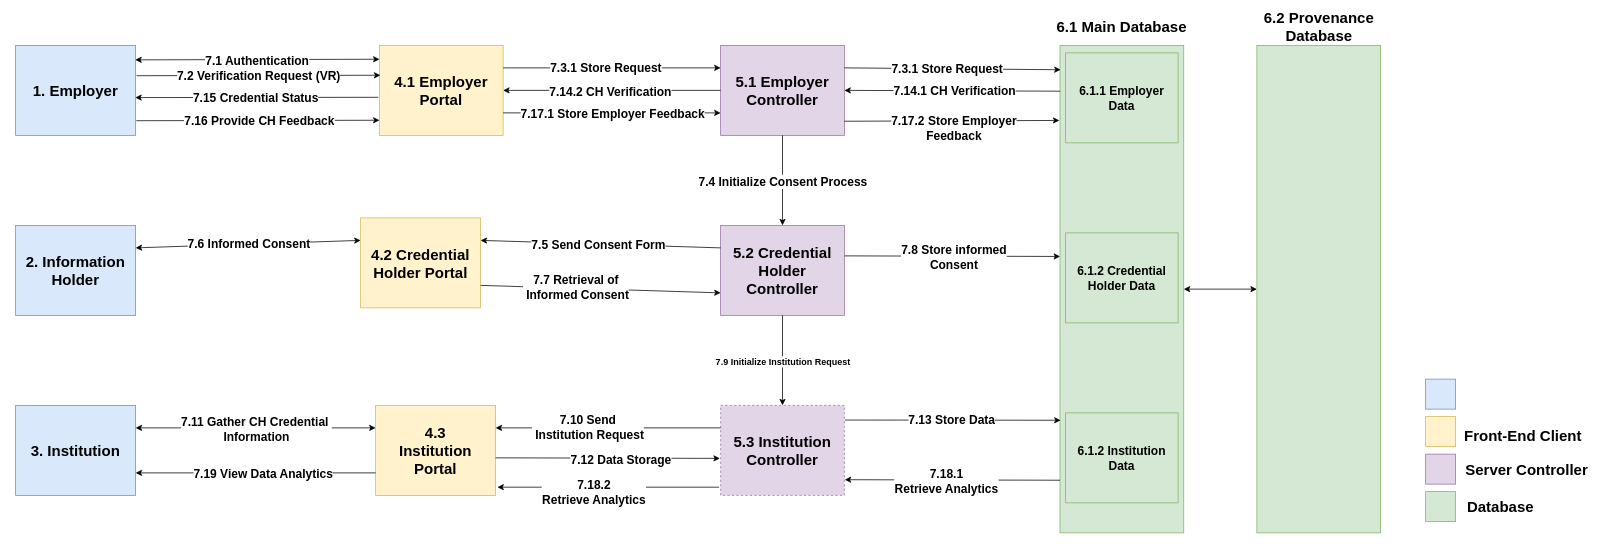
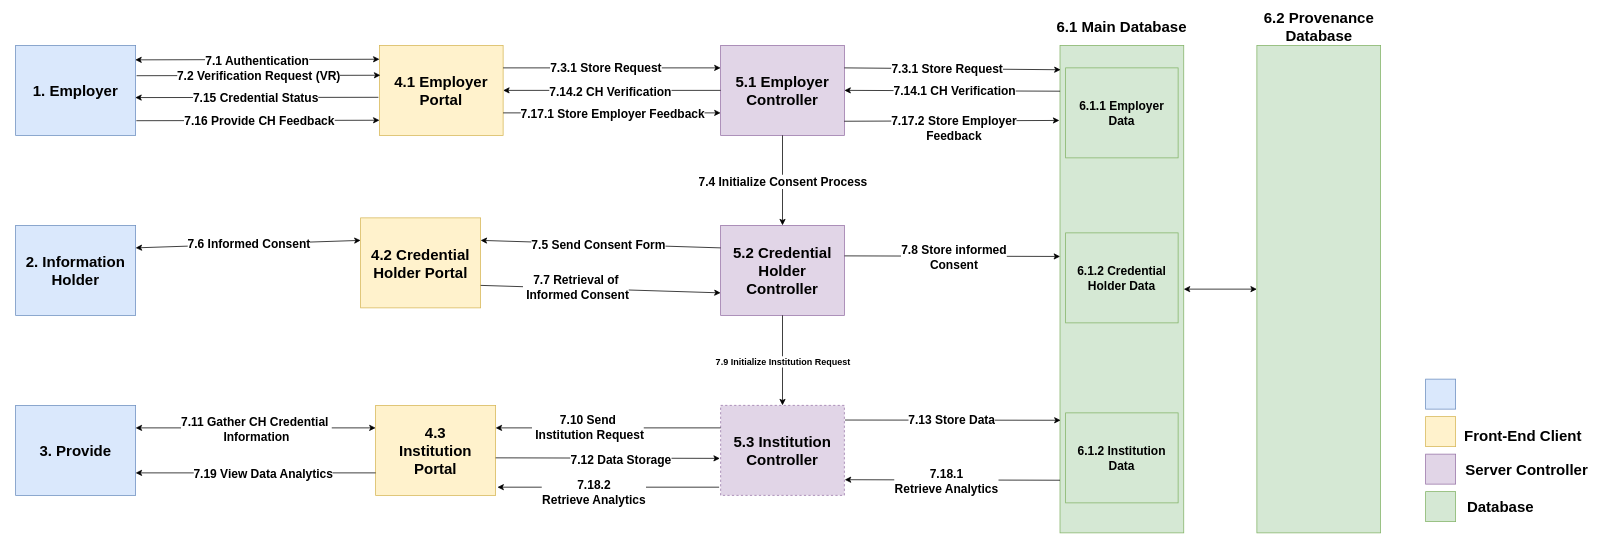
- <mxCell id="22" value="&lt;b&gt;6.1.1 Employer Data&lt;br&gt;&lt;/b&gt;" style="rounded=0;whiteSpace=wrap;html=1;fontSize=16;fillColor=#d5e8d4;strokeColor=#82b366;" parent="1" vertex="1"><mxGeometry x="1420" y="70" width="150" height="120" as="geometry" /></mxCell>
+ <mxCell id="22" value="&lt;b&gt;6.1.1 Employer Data&lt;br&gt;&lt;/b&gt;" style="rounded=0;whiteSpace=wrap;html=1;fontSize=16;fillColor=#d5e8d4;strokeColor=#82b366;" parent="1" vertex="1"><mxGeometry x="1420" y="90" width="150" height="120" as="geometry" /></mxCell>
- <mxCell id="40" value="&lt;b style=&quot;font-size: 20px;&quot;&gt;3. Institution&lt;br style=&quot;font-size: 20px;&quot;&gt;&lt;/b&gt;" style="rounded=0;whiteSpace=wrap;html=1;fontSize=20;fillColor=#dae8fc;strokeColor=#6c8ebf;" parent="1" vertex="1"><mxGeometry x="20" y="540" width="160" height="120" as="geometry" /></mxCell>
+ <mxCell id="40" value="&lt;b style=&quot;font-size: 20px;&quot;&gt;3. Provide&lt;br style=&quot;font-size: 20px;&quot;&gt;&lt;/b&gt;" style="rounded=0;whiteSpace=wrap;html=1;fontSize=20;fillColor=#dae8fc;strokeColor=#6c8ebf;" parent="1" vertex="1"><mxGeometry x="20" y="540" width="160" height="120" as="geometry" /></mxCell>
